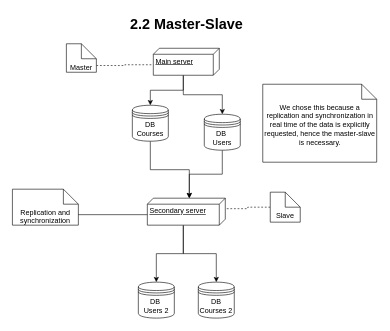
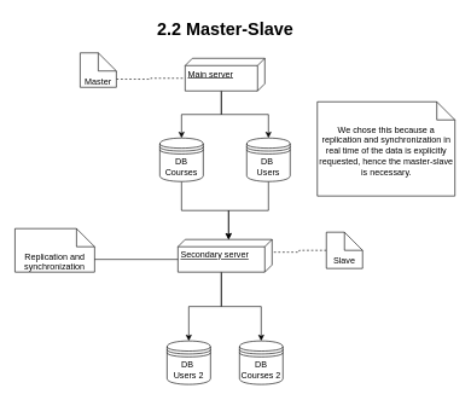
- <mxCell id="3" value="DB Courses" style="shape=datastore;whiteSpace=wrap;html=1;" vertex="1" parent="1"><mxGeometry x="220" y="175" width="60" height="60" as="geometry" /></mxCell>
+ <mxCell id="3" value="DB Courses" style="shape=datastore;whiteSpace=wrap;html=1;" vertex="1" parent="1"><mxGeometry x="220" y="190" width="60" height="60" as="geometry" /></mxCell>
